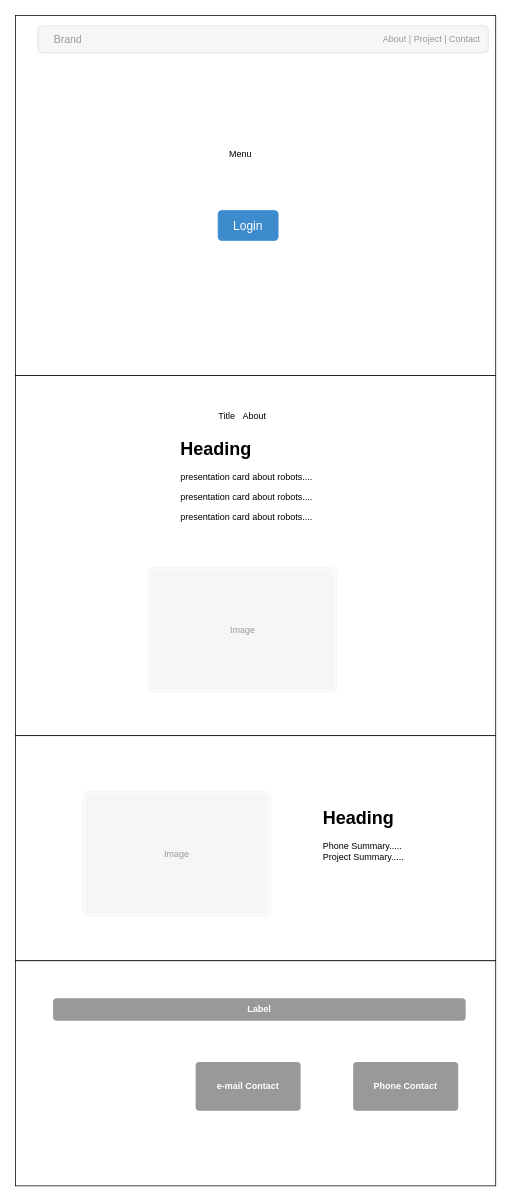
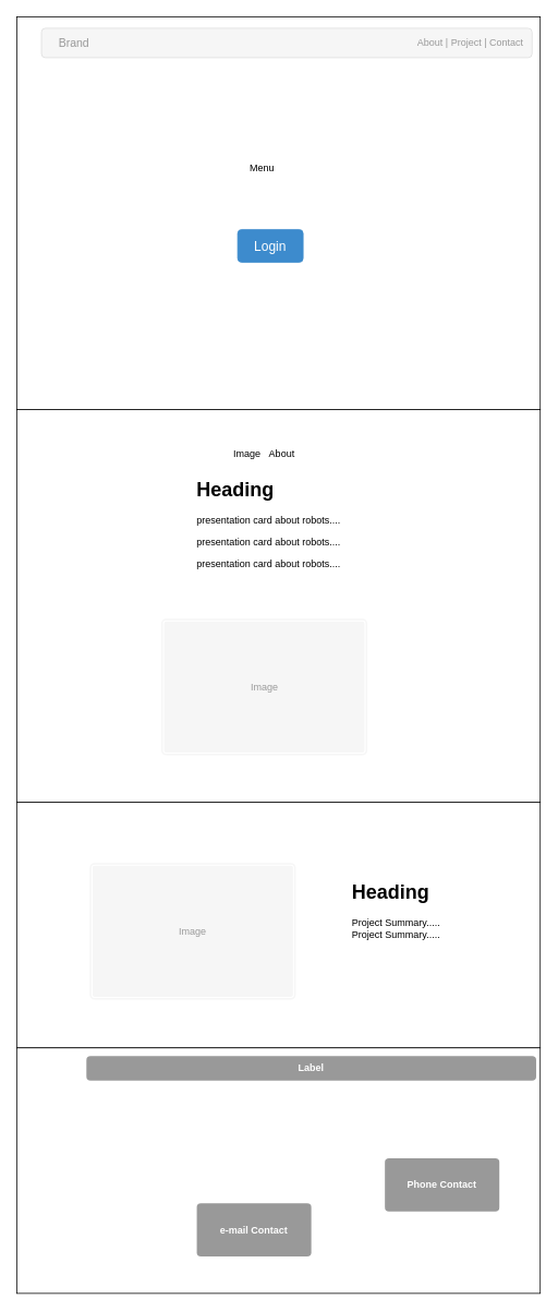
- <mxCell id="9" value="Title&amp;nbsp; &amp;nbsp;About" style="text;html=1;strokeColor=none;fillColor=none;align=center;verticalAlign=middle;whiteSpace=wrap;rounded=0;" vertex="1" parent="1"><mxGeometry x="275" y="530" width="95" height="48" as="geometry" /></mxCell>
+ <mxCell id="9" value="Image&amp;nbsp; &amp;nbsp;About" style="text;html=1;strokeColor=none;fillColor=none;align=center;verticalAlign=middle;whiteSpace=wrap;rounded=0;" vertex="1" parent="1"><mxGeometry x="275" y="530" width="95" height="48" as="geometry" /></mxCell>
- <mxCell id="12" value="&lt;h1&gt;Heading&lt;/h1&gt;Phone Summary.....&lt;br&gt;Project&amp;nbsp;&lt;span&gt;Summary.....&lt;/span&gt;" style="text;html=1;strokeColor=none;fillColor=none;spacing=5;spacingTop=-20;whiteSpace=wrap;overflow=hidden;rounded=0;" vertex="1" parent="1"><mxGeometry x="425" y="1070" width="190" height="120" as="geometry" /></mxCell>
+ <mxCell id="12" value="&lt;h1&gt;Heading&lt;/h1&gt;Project Summary.....&lt;br&gt;Project&amp;nbsp;&lt;span&gt;Summary.....&lt;/span&gt;" style="text;html=1;strokeColor=none;fillColor=none;spacing=5;spacingTop=-20;whiteSpace=wrap;overflow=hidden;rounded=0;" vertex="1" parent="1"><mxGeometry x="425" y="1070" width="190" height="120" as="geometry" /></mxCell>
- <mxCell id="16" value="Label" style="html=1;shadow=0;dashed=0;shape=mxgraph.bootstrap.rrect;align=center;rSize=5;strokeColor=none;fillColor=#999999;fontColor=#ffffff;fontStyle=1;whiteSpace=wrap;" vertex="1" parent="1"><mxGeometry x="70" y="1330" width="550" height="30" as="geometry" /></mxCell>
+ <mxCell id="16" value="Label" style="html=1;shadow=0;dashed=0;shape=mxgraph.bootstrap.rrect;align=center;rSize=5;strokeColor=none;fillColor=#999999;fontColor=#ffffff;fontStyle=1;whiteSpace=wrap;" vertex="1" parent="1"><mxGeometry x="105" y="1290" width="550" height="30" as="geometry" /></mxCell>
- <mxCell id="17" value="e-mail Contact" style="html=1;shadow=0;dashed=0;shape=mxgraph.bootstrap.rrect;align=center;rSize=5;strokeColor=none;fillColor=#999999;fontColor=#ffffff;fontStyle=1;whiteSpace=wrap;" vertex="1" parent="1"><mxGeometry x="260" y="1415" width="140" height="65" as="geometry" /></mxCell>
+ <mxCell id="17" value="e-mail Contact" style="html=1;shadow=0;dashed=0;shape=mxgraph.bootstrap.rrect;align=center;rSize=5;strokeColor=none;fillColor=#999999;fontColor=#ffffff;fontStyle=1;whiteSpace=wrap;" vertex="1" parent="1"><mxGeometry x="240" y="1470" width="140" height="65" as="geometry" /></mxCell>
